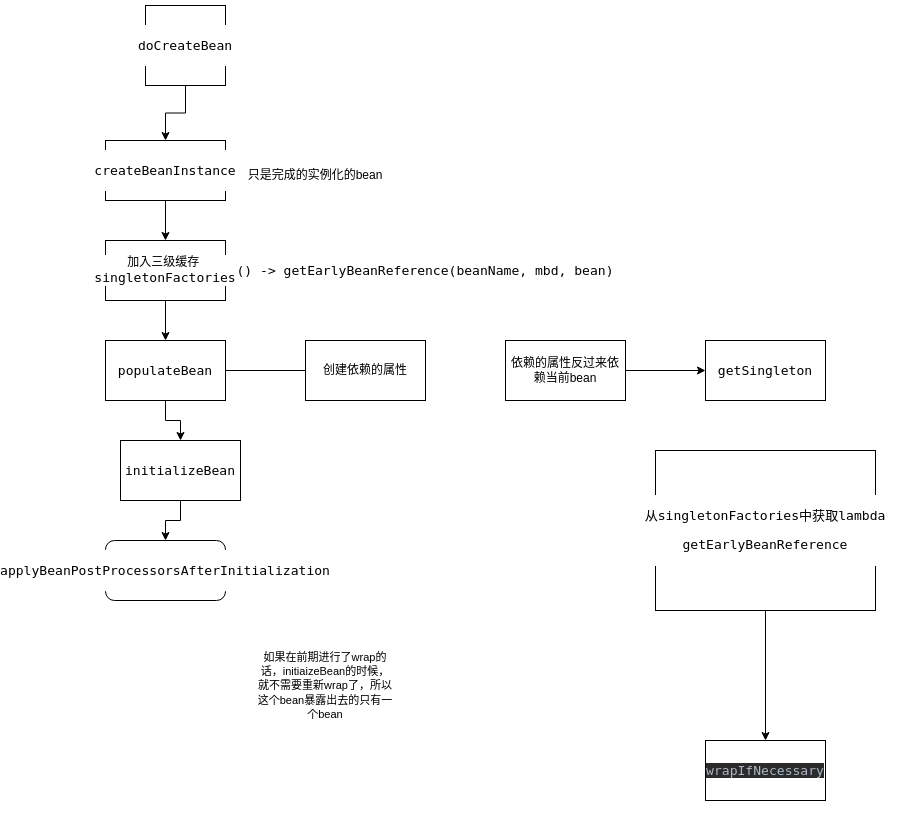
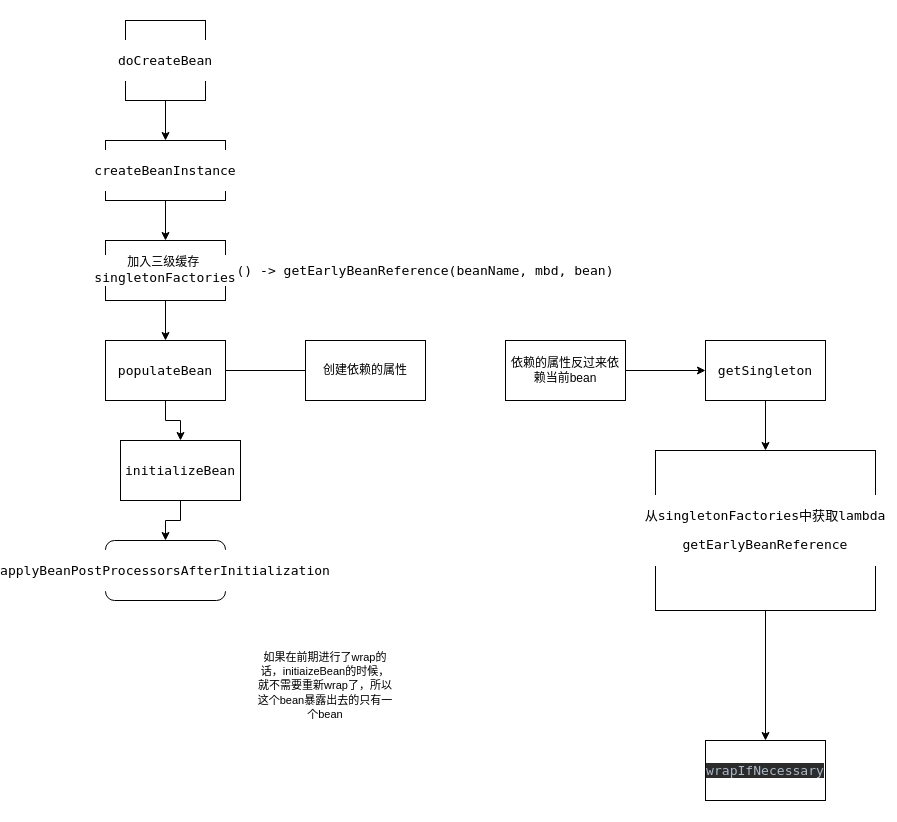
- <mxCell id="3" value="&lt;pre style=&quot;font-family: &amp;quot;jetbrains mono&amp;quot;, monospace; font-size: 9.8pt;&quot;&gt;&lt;span style=&quot;&quot;&gt;doCreateBean&lt;/span&gt;&lt;/pre&gt;" style="whiteSpace=wrap;html=1;aspect=fixed;labelBackgroundColor=#FFFFFF;" vertex="1" parent="1"><mxGeometry x="60" y="5" width="80" height="80" as="geometry" /></mxCell>
+ <mxCell id="3" value="&lt;pre style=&quot;font-family: &amp;quot;jetbrains mono&amp;quot;, monospace; font-size: 9.8pt;&quot;&gt;&lt;span style=&quot;&quot;&gt;doCreateBean&lt;/span&gt;&lt;/pre&gt;" style="whiteSpace=wrap;html=1;aspect=fixed;labelBackgroundColor=#FFFFFF;" vertex="1" parent="1"><mxGeometry x="40" y="20" width="80" height="80" as="geometry" /></mxCell>
- <mxCell id="6" value="只是完成的实例化的bean&lt;br&gt;" style="text;html=1;strokeColor=none;fillColor=none;align=center;verticalAlign=middle;whiteSpace=wrap;rounded=0;labelBackgroundColor=#FFFFFF;" vertex="1" parent="1"><mxGeometry x="160" y="140" width="140" height="70" as="geometry" /></mxCell>
+ <mxCell id="19" value="" style="edgeStyle=orthogonalEdgeStyle;rounded=0;orthogonalLoop=1;jettySize=auto;html=1;labelBackgroundColor=#FFFFFF;" edge="1" parent="1" source="20" target="22"><mxGeometry relative="1" as="geometry" /></mxCell>
